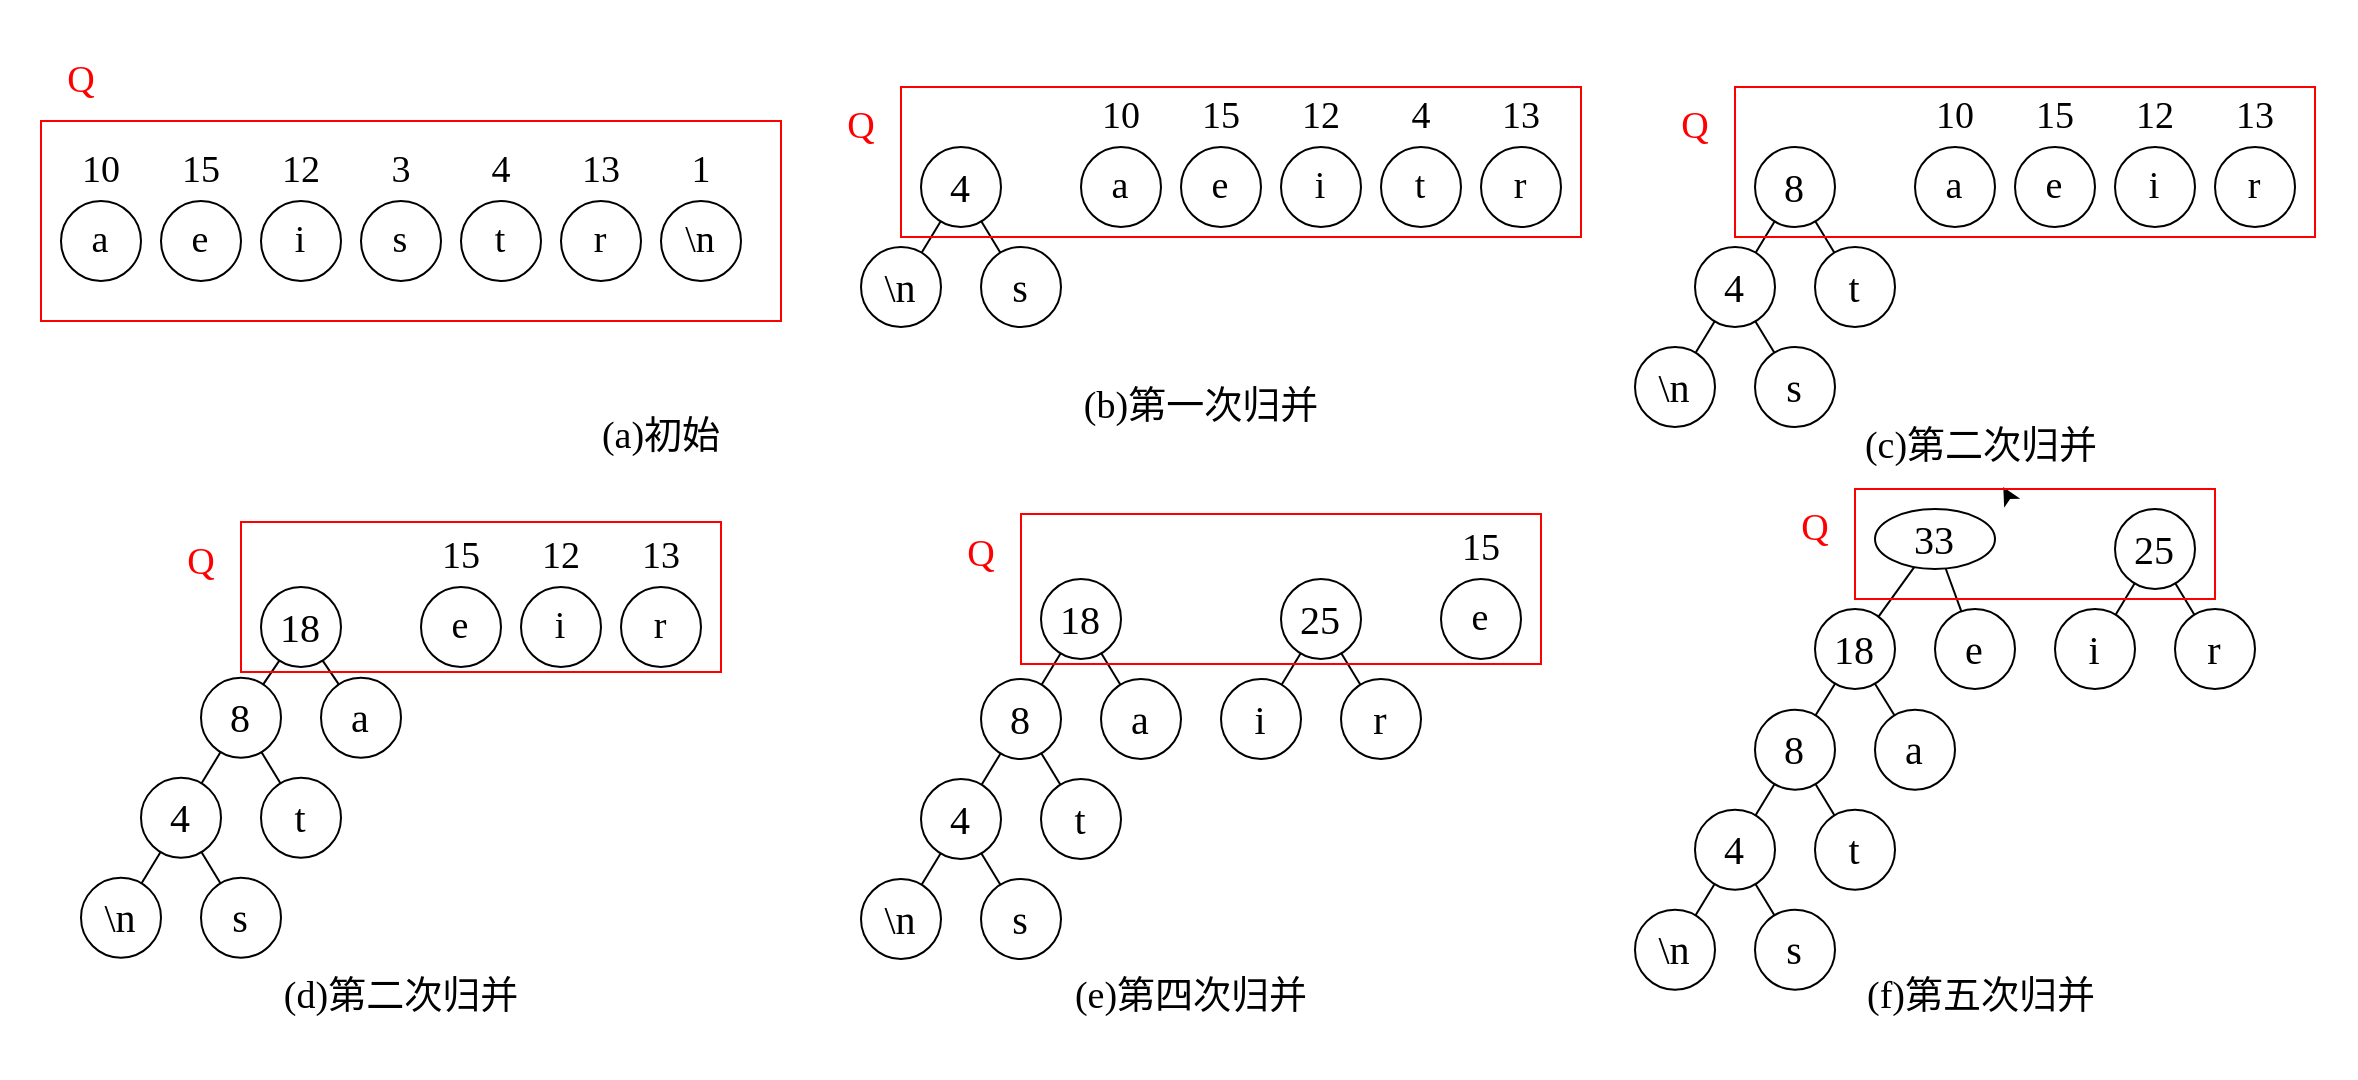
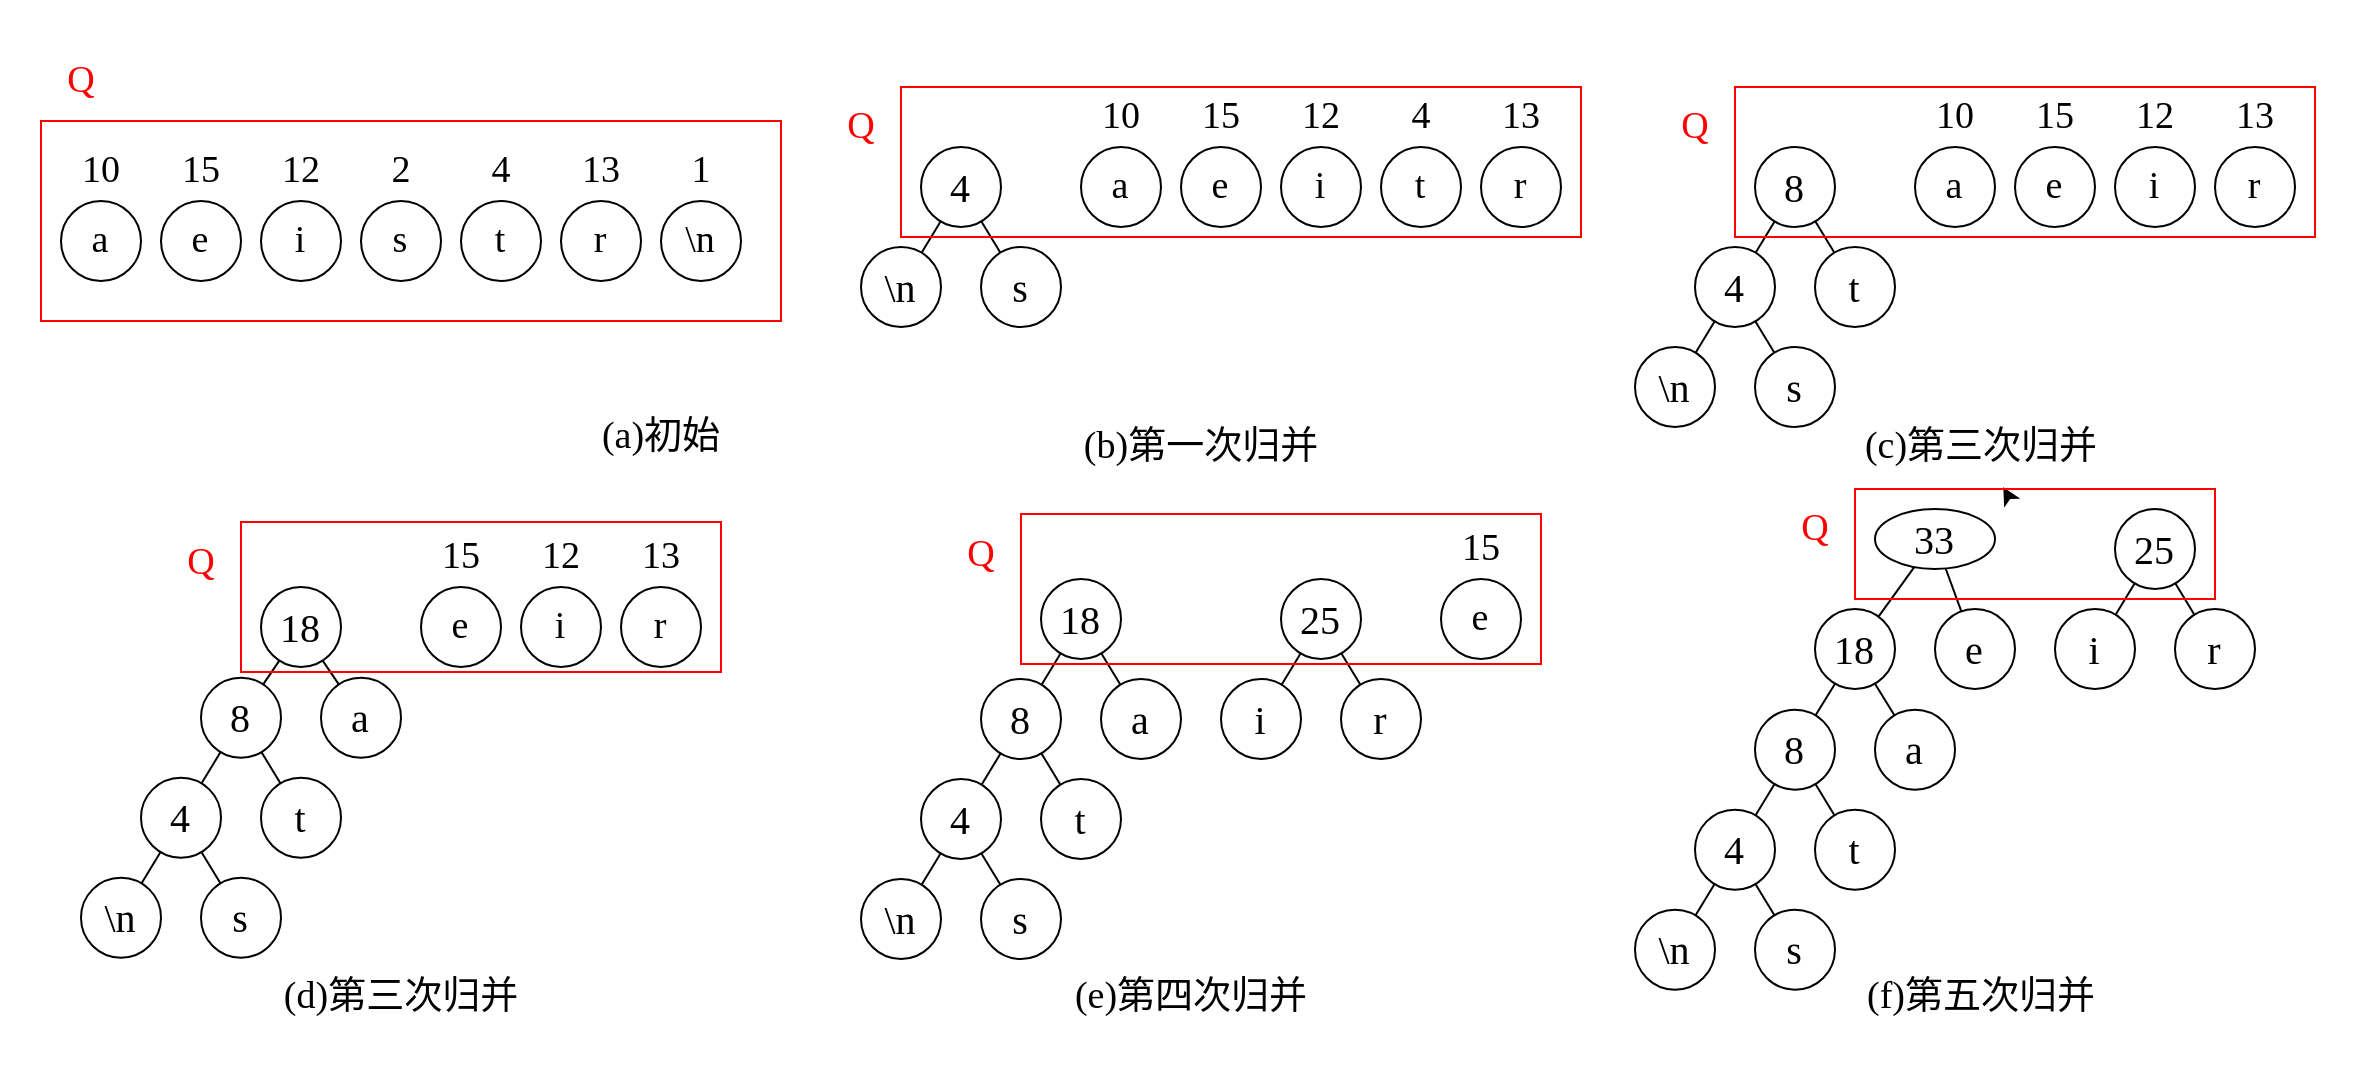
- <mxCell id="14" value="3" style="text;html=1;align=center;verticalAlign=middle;resizable=0;points=[];autosize=1;strokeColor=none;fillColor=none;fontFamily=Times New Roman;fontSize=19;" vertex="1" parent="3"><mxGeometry x="165" y="45" width="30" height="40" as="geometry" /></mxCell>
+ <mxCell id="14" value="2" style="text;html=1;align=center;verticalAlign=middle;resizable=0;points=[];autosize=1;strokeColor=none;fillColor=none;fontFamily=Times New Roman;fontSize=19;" vertex="1" parent="3"><mxGeometry x="165" y="45" width="30" height="40" as="geometry" /></mxCell>
- <mxCell id="21" value="(b)&lt;font face=&quot;SimSun&quot;&gt;第一次归并&lt;/font&gt;" style="text;html=1;align=center;verticalAlign=middle;resizable=0;points=[];autosize=1;strokeColor=none;fillColor=none;fontSize=19;fontFamily=Times New Roman;" vertex="1" parent="20"><mxGeometry x="530" y="183" width="140" height="40" as="geometry" /></mxCell>
+ <mxCell id="21" value="(b)&lt;font face=&quot;SimSun&quot;&gt;第一次归并&lt;/font&gt;" style="text;html=1;align=center;verticalAlign=middle;resizable=0;points=[];autosize=1;strokeColor=none;fillColor=none;fontSize=19;fontFamily=Times New Roman;" vertex="1" parent="20"><mxGeometry x="530" y="203" width="140" height="40" as="geometry" /></mxCell>
- <mxCell id="41" value="(c)&lt;font face=&quot;SimSun&quot;&gt;第二次归并&lt;/font&gt;" style="text;html=1;align=center;verticalAlign=middle;resizable=0;points=[];autosize=1;strokeColor=none;fillColor=none;fontSize=19;fontFamily=Times New Roman;" vertex="1" parent="40"><mxGeometry x="920" y="203" width="140" height="40" as="geometry" /></mxCell>
+ <mxCell id="41" value="(c)&lt;font face=&quot;SimSun&quot;&gt;第三次归并&lt;/font&gt;" style="text;html=1;align=center;verticalAlign=middle;resizable=0;points=[];autosize=1;strokeColor=none;fillColor=none;fontSize=19;fontFamily=Times New Roman;" vertex="1" parent="40"><mxGeometry x="920" y="203" width="140" height="40" as="geometry" /></mxCell>
- <mxCell id="63" value="(d)&lt;font face=&quot;SimSun&quot;&gt;第二次归并&lt;/font&gt;" style="text;html=1;align=center;verticalAlign=middle;resizable=0;points=[];autosize=1;strokeColor=none;fillColor=none;fontSize=19;fontFamily=Times New Roman;" vertex="1" parent="62"><mxGeometry x="130" y="478" width="140" height="40" as="geometry" /></mxCell>
+ <mxCell id="63" value="(d)&lt;font face=&quot;SimSun&quot;&gt;第三次归并&lt;/font&gt;" style="text;html=1;align=center;verticalAlign=middle;resizable=0;points=[];autosize=1;strokeColor=none;fillColor=none;fontSize=19;fontFamily=Times New Roman;" vertex="1" parent="62"><mxGeometry x="130" y="478" width="140" height="40" as="geometry" /></mxCell>
